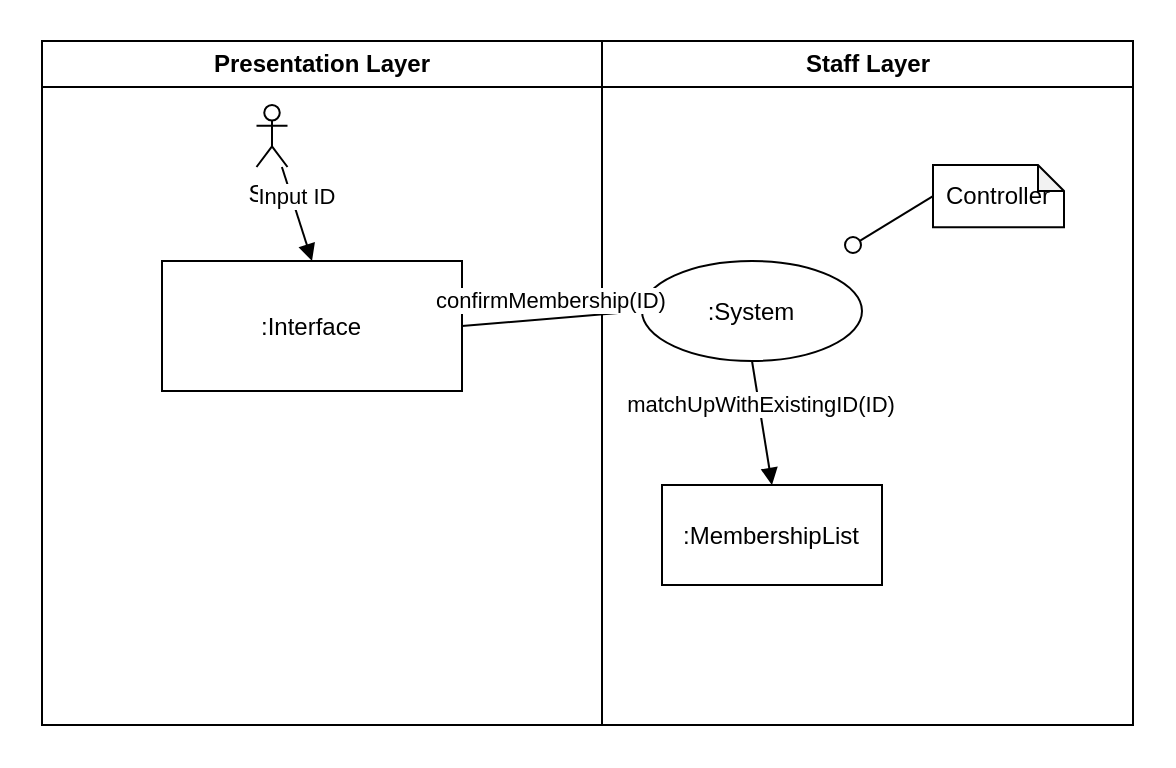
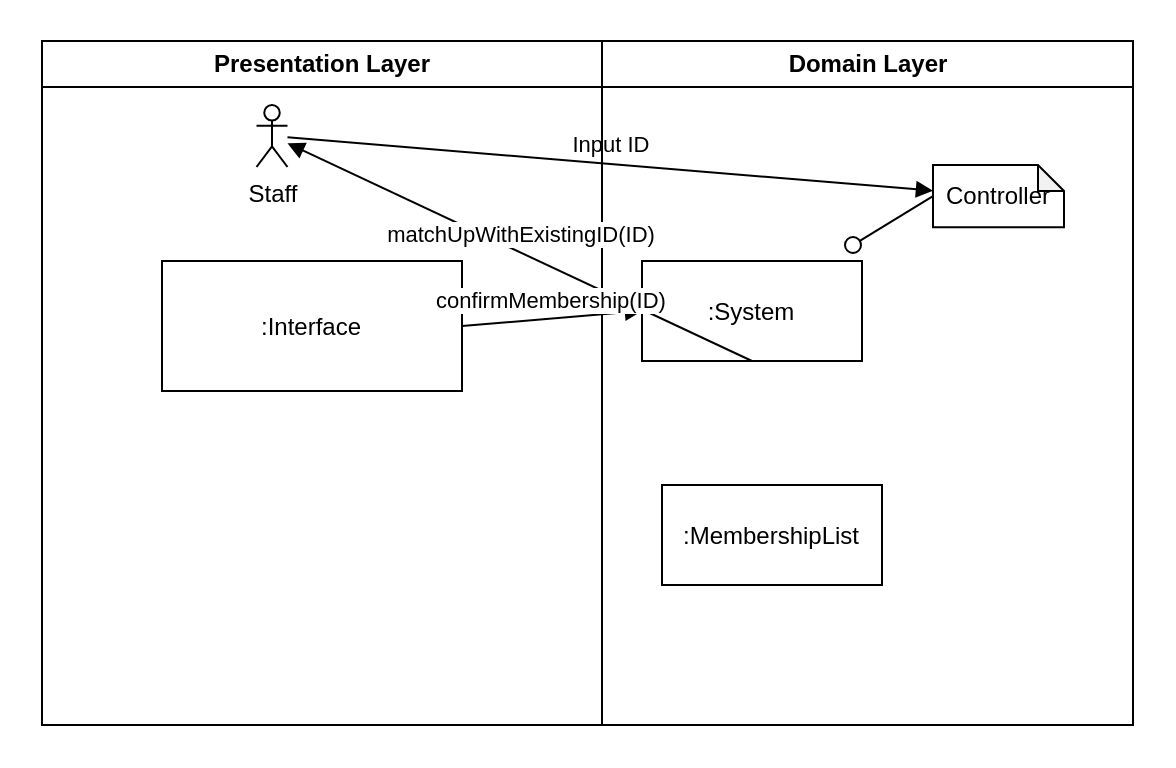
- <mxCell id="6" value="Staff Layer" style="swimlane;whiteSpace=wrap" parent="1" vertex="1"><mxGeometry x="300.5" y="20" width="265.5" height="342" as="geometry" /></mxCell>
+ <mxCell id="6" value="Domain Layer" style="swimlane;whiteSpace=wrap" parent="1" vertex="1"><mxGeometry x="300.5" y="20" width="265.5" height="342" as="geometry" /></mxCell>
- <mxCell id="5" value="Input ID" style="html=1;verticalAlign=bottom;endArrow=block;curved=0;rounded=0;entryX=0.5;entryY=0;entryDx=0;entryDy=0;" edge="1" parent="2" source="4" target="3"><mxGeometry width="80" relative="1" as="geometry"><mxPoint x="165.5" y="72" as="sourcePoint" /><mxPoint x="245.5" y="72" as="targetPoint" /></mxGeometry></mxCell>
+ <mxCell id="5" value="Input ID" style="html=1;verticalAlign=bottom;endArrow=block;curved=0;rounded=0;" edge="1" parent="2" source="4" target="11"><mxGeometry width="80" relative="1" as="geometry"><mxPoint x="165.5" y="72" as="sourcePoint" /><mxPoint x="245.5" y="72" as="targetPoint" /></mxGeometry></mxCell>
- <mxCell id="7" value=":System" style="ellipse;" parent="6" vertex="1"><mxGeometry x="20" y="110" width="110" height="50" as="geometry" /></mxCell>
+ <mxCell id="7" value=":System" style="" parent="6" vertex="1"><mxGeometry x="20" y="110" width="110" height="50" as="geometry" /></mxCell>
- <mxCell id="12" value="confirmMembership(ID)" style="html=1;verticalAlign=bottom;endArrow=none;curved=0;rounded=0;entryX=0;entryY=0.5;entryDx=0;entryDy=0;exitX=1;exitY=0.5;exitDx=0;exitDy=0;" edge="1" parent="1" source="3" target="7"><mxGeometry width="80" relative="1" as="geometry"><mxPoint x="245.73" y="72" as="sourcePoint" /><mxPoint x="245.73" y="119" as="targetPoint" /></mxGeometry></mxCell>
+ <mxCell id="12" value="confirmMembership(ID)" style="html=1;verticalAlign=bottom;endArrow=block;curved=0;rounded=0;entryX=0;entryY=0.5;entryDx=0;entryDy=0;exitX=1;exitY=0.5;exitDx=0;exitDy=0;" edge="1" parent="1" source="3" target="7"><mxGeometry width="80" relative="1" as="geometry"><mxPoint x="245.73" y="72" as="sourcePoint" /><mxPoint x="245.73" y="119" as="targetPoint" /></mxGeometry></mxCell>
- <mxCell id="9" value="matchUpWithExistingID(ID)" style="html=1;verticalAlign=bottom;endArrow=block;curved=0;rounded=0;exitX=0.5;exitY=1;exitDx=0;exitDy=0;entryX=0.5;entryY=0;entryDx=0;entryDy=0;" edge="1" parent="6" source="7" target="8"><mxGeometry width="80" relative="1" as="geometry"><mxPoint x="90" y="82" as="sourcePoint" /><mxPoint x="125.5" y="202" as="targetPoint" /></mxGeometry></mxCell>
+ <mxCell id="9" value="matchUpWithExistingID(ID)" style="html=1;verticalAlign=bottom;endArrow=block;curved=0;rounded=0;exitX=0.5;exitY=1;exitDx=0;exitDy=0;" edge="1" parent="6" source="7" target="4"><mxGeometry width="80" relative="1" as="geometry"><mxPoint x="90" y="82" as="sourcePoint" /><mxPoint x="125.5" y="202" as="targetPoint" /></mxGeometry></mxCell>
